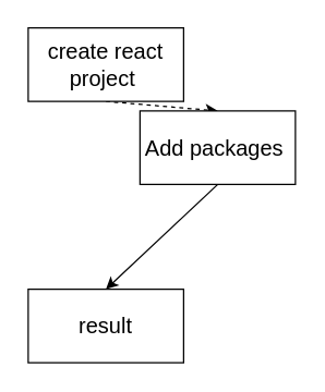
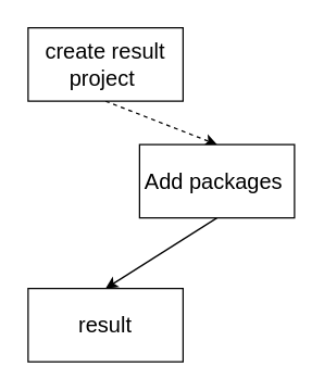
- <mxCell id="3" value="&lt;font size=&quot;3&quot;&gt;create react project&amp;nbsp;&lt;/font&gt;" style="rounded=0;whiteSpace=wrap;html=1;" parent="1" vertex="1"><mxGeometry x="20" y="20" width="114" height="54" as="geometry" /></mxCell>
+ <mxCell id="3" value="&lt;font size=&quot;3&quot;&gt;create result project&amp;nbsp;&lt;/font&gt;" style="rounded=0;whiteSpace=wrap;html=1;" parent="1" vertex="1"><mxGeometry x="20" y="20" width="114" height="54" as="geometry" /></mxCell>
- <mxCell id="5" value="&lt;div style=&quot;text-align: left;&quot;&gt;&lt;font size=&quot;3&quot;&gt;Add packages&amp;nbsp;&lt;/font&gt;&lt;/div&gt;" style="rounded=0;whiteSpace=wrap;html=1;" parent="1" vertex="1"><mxGeometry x="102" y="81" width="114" height="54" as="geometry" /></mxCell>
+ <mxCell id="5" value="&lt;div style=&quot;text-align: left;&quot;&gt;&lt;font size=&quot;3&quot;&gt;Add packages&amp;nbsp;&lt;/font&gt;&lt;/div&gt;" style="rounded=0;whiteSpace=wrap;html=1;" parent="1" vertex="1"><mxGeometry x="102" y="106" width="114" height="54" as="geometry" /></mxCell>
